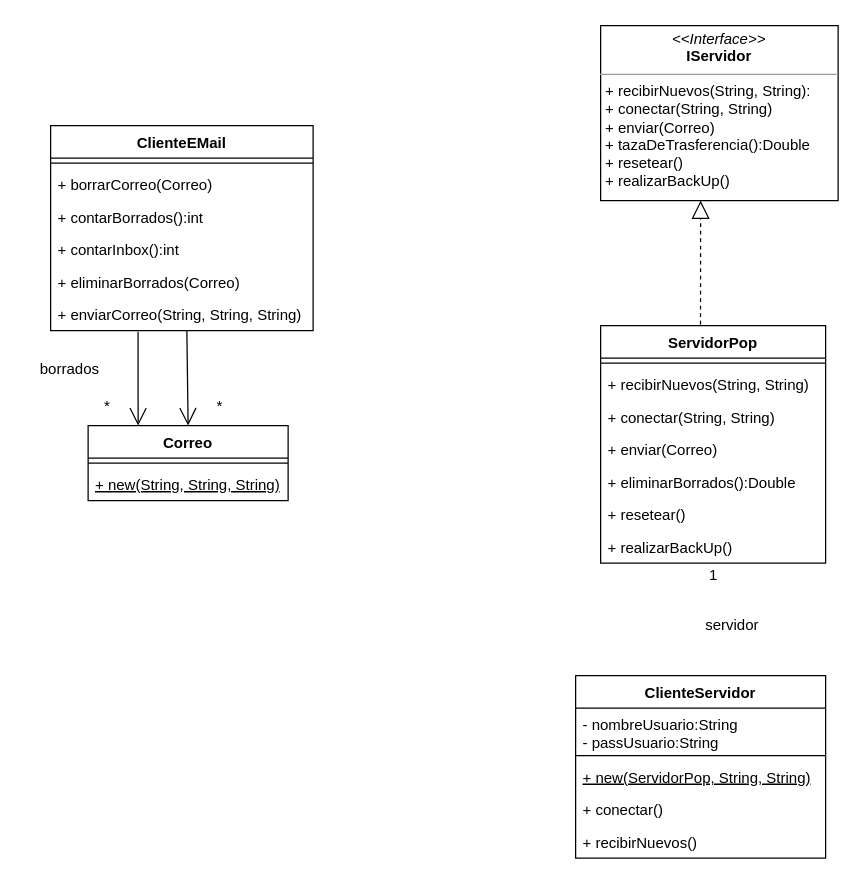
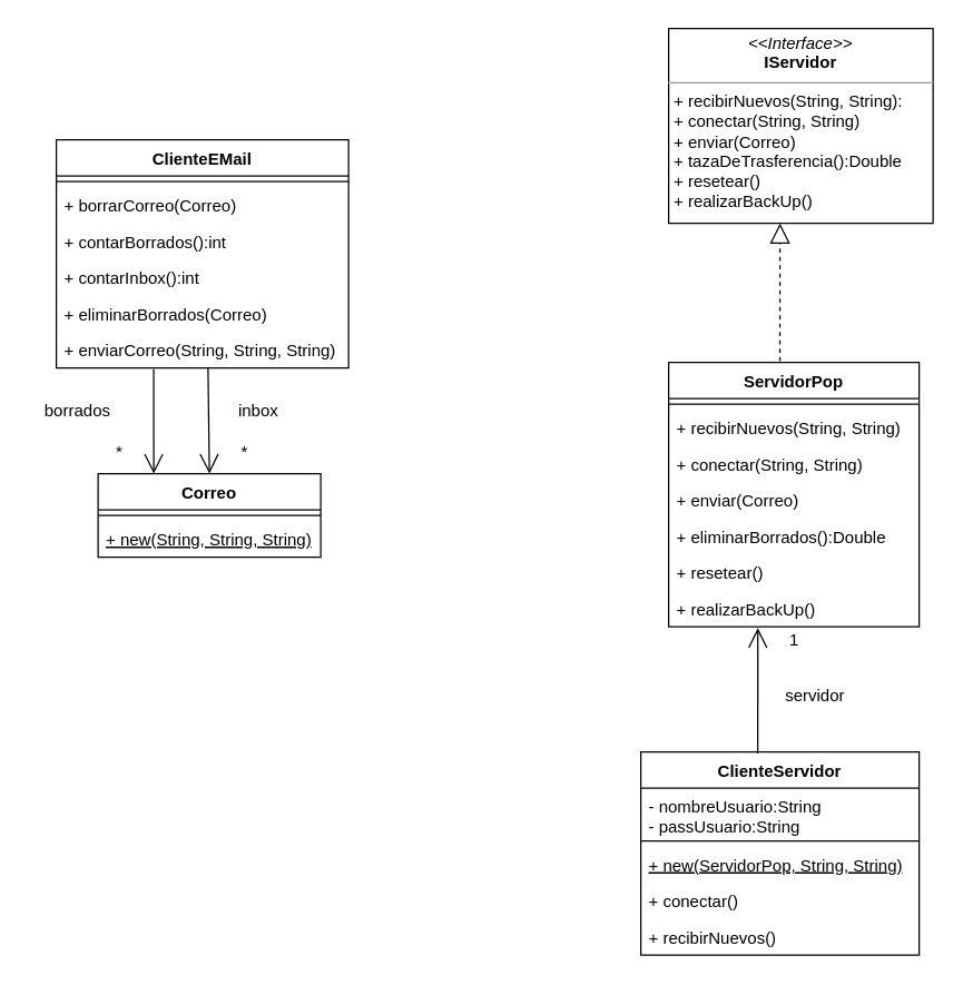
+ <mxCell id="23" value="inbox" style="text;html=1;align=center;verticalAlign=middle;resizable=0;points=[];autosize=1;strokeColor=none;fillColor=none;" parent="1" vertex="1"><mxGeometry x="160" y="280" width="50" height="30" as="geometry" /></mxCell>
+ <mxCell id="34" value="" style="endArrow=open;endFill=1;endSize=12;html=1;rounded=0;exitX=0.42;exitY=0.007;exitDx=0;exitDy=0;exitPerimeter=0;entryX=0.356;entryY=1.038;entryDx=0;entryDy=0;entryPerimeter=0;" edge="1" parent="1" source="28" target="17"><mxGeometry width="160" relative="1" as="geometry"><mxPoint x="480" y="500" as="sourcePoint" /><mxPoint x="640" y="500" as="targetPoint" /></mxGeometry></mxCell>
